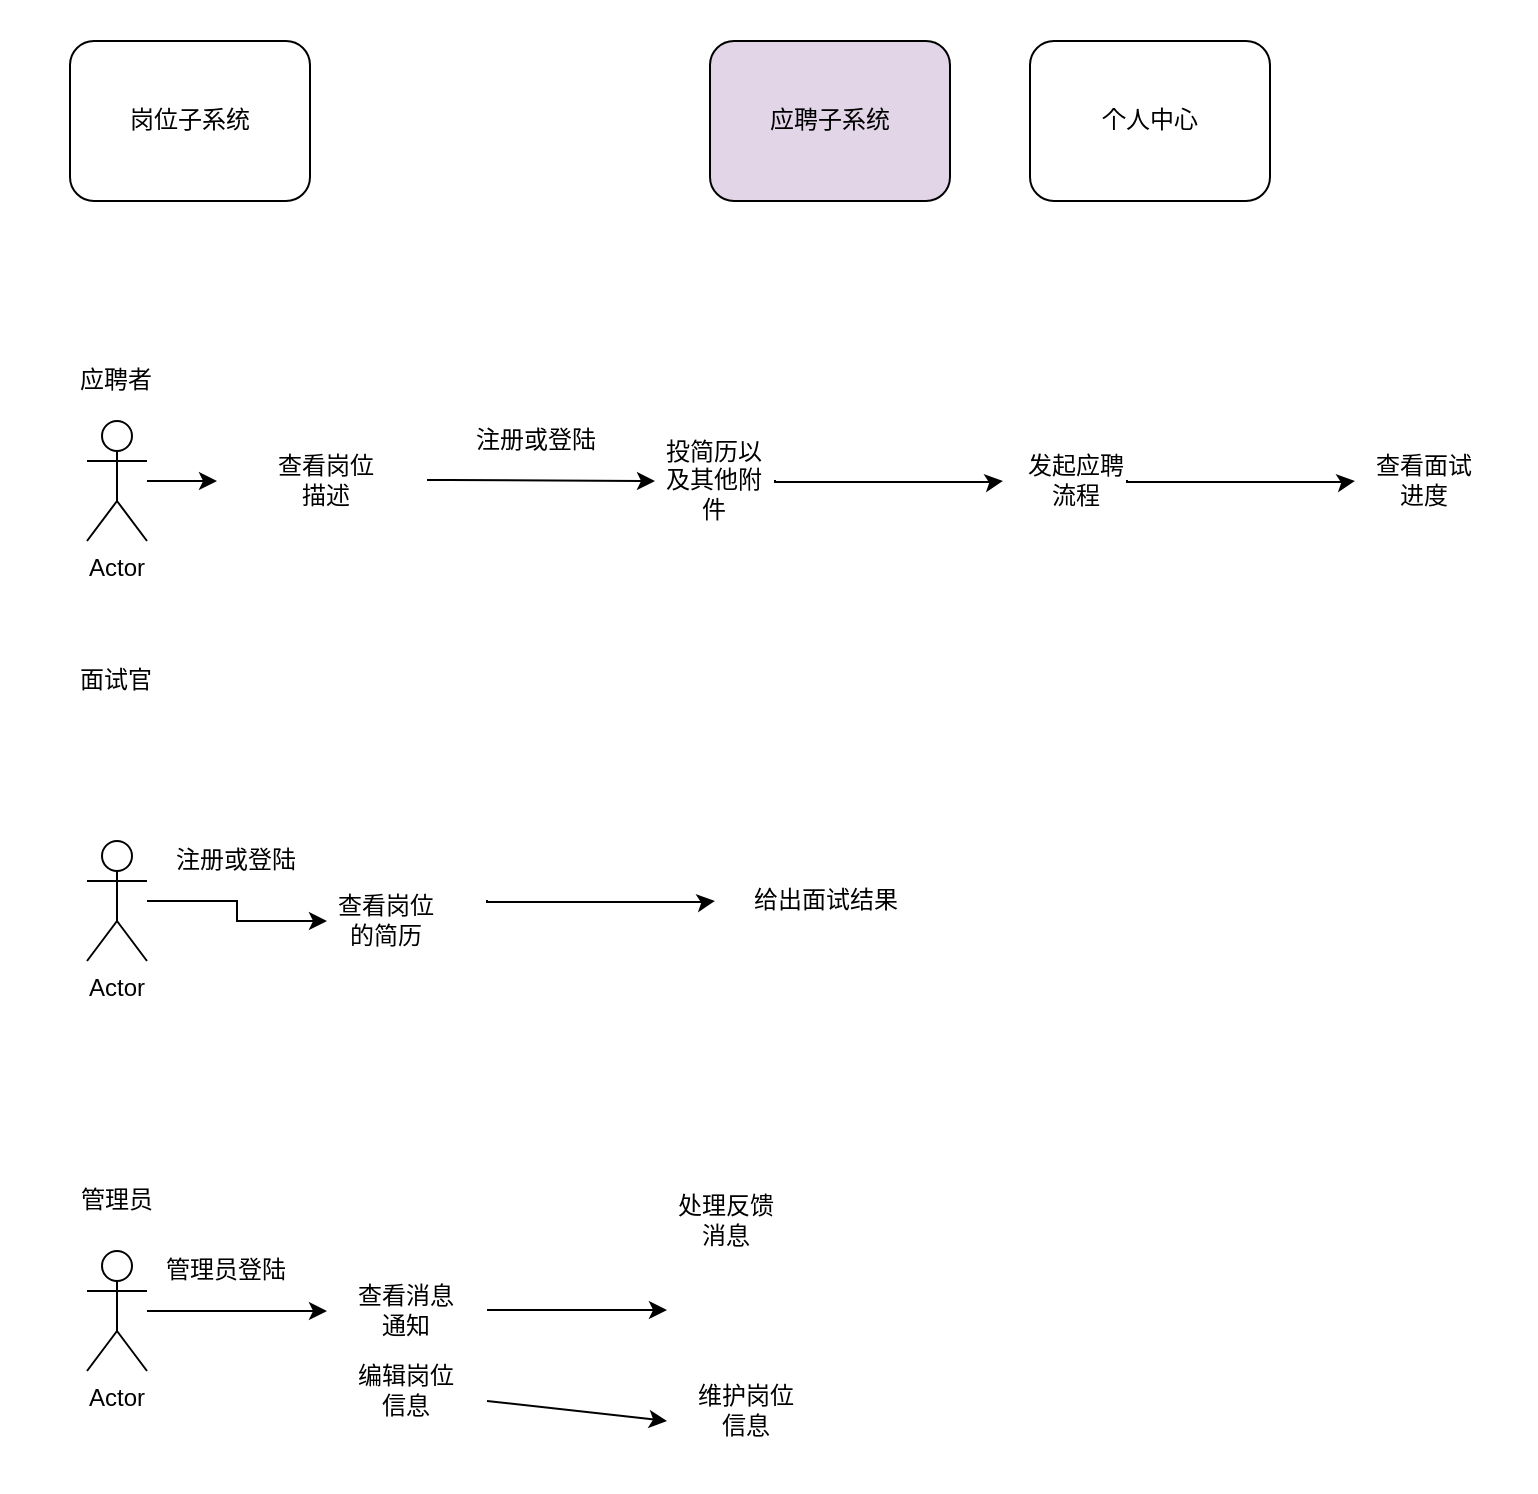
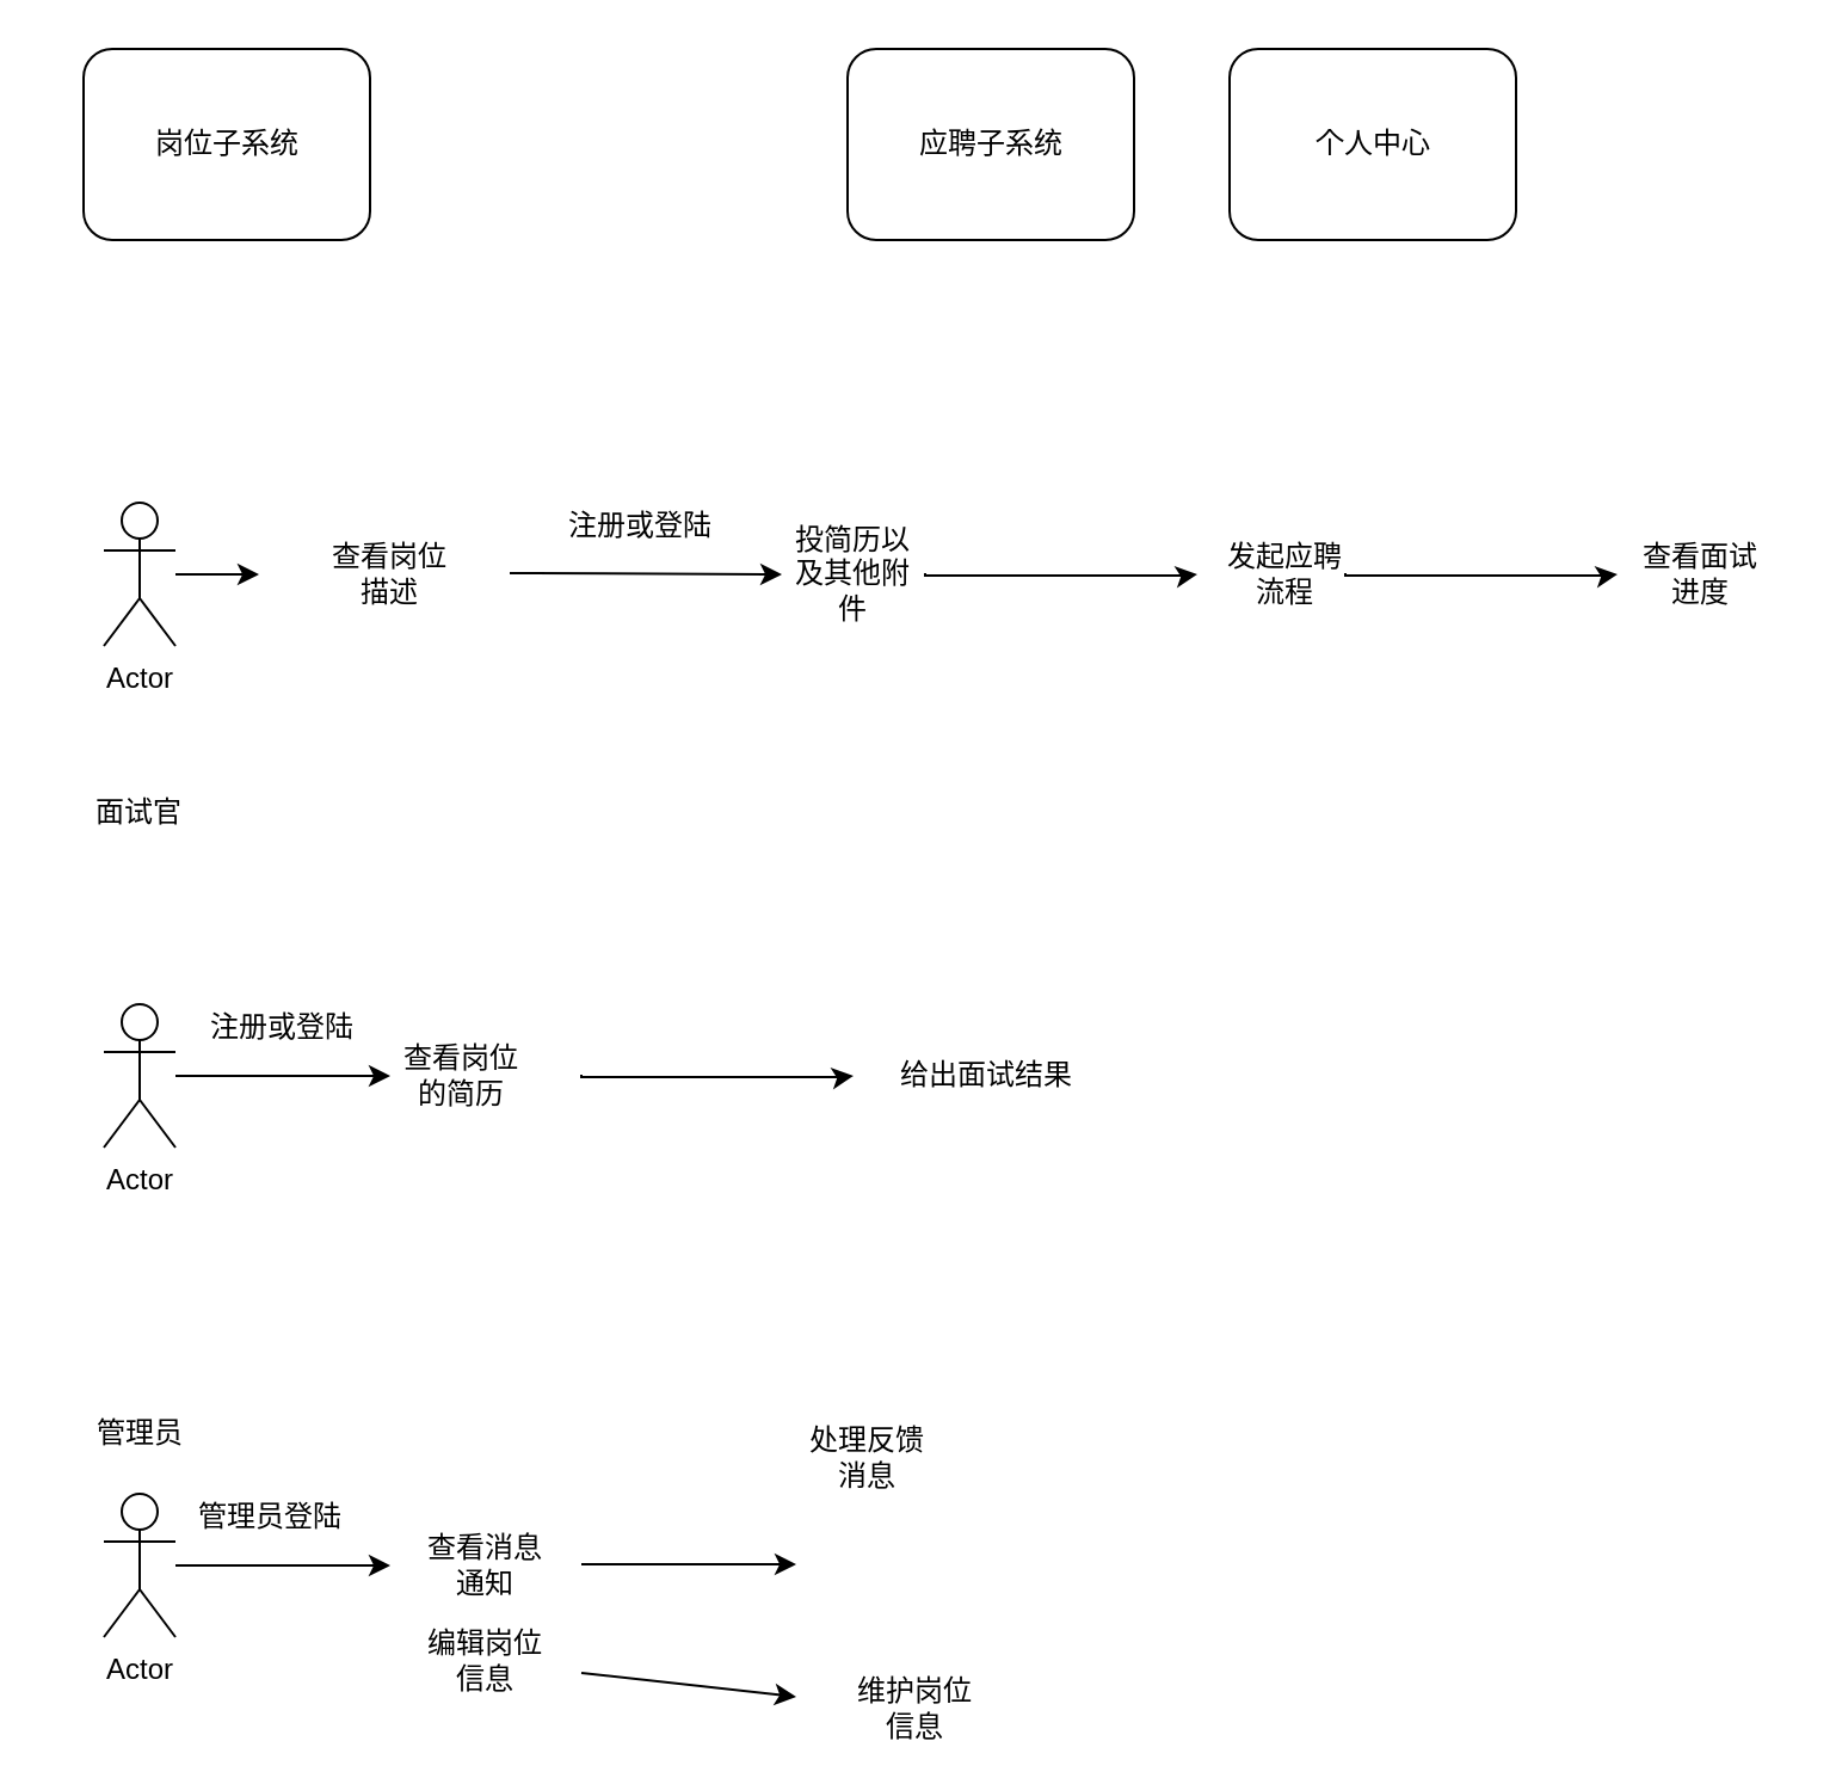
- <mxCell id="4" value="应聘子系统" style="rounded=1;whiteSpace=wrap;html=1;fillColor=#e1d5e7;" parent="1" vertex="1"><mxGeometry x="354.5" y="20" width="120" height="80" as="geometry" /></mxCell>
+ <mxCell id="4" value="应聘子系统" style="rounded=1;whiteSpace=wrap;html=1;" parent="1" vertex="1"><mxGeometry x="354.5" y="20" width="120" height="80" as="geometry" /></mxCell>
- <mxCell id="9" value="应聘者" style="text;html=1;strokeColor=none;fillColor=none;align=center;verticalAlign=middle;whiteSpace=wrap;rounded=0;" parent="1" vertex="1"><mxGeometry x="38" y="180" width="40" height="20" as="geometry" /></mxCell>
- <mxCell id="20" value="查看岗位的简历" style="text;html=1;strokeColor=none;fillColor=none;align=center;verticalAlign=middle;whiteSpace=wrap;rounded=0;" parent="1" vertex="1"><mxGeometry x="163" y="450" width="60" height="20" as="geometry" /></mxCell>
+ <mxCell id="20" value="查看岗位的简历" style="text;html=1;strokeColor=none;fillColor=none;align=center;verticalAlign=middle;whiteSpace=wrap;rounded=0;" parent="1" vertex="1"><mxGeometry x="163" y="440" width="60" height="20" as="geometry" /></mxCell>
- <mxCell id="32" value="维护岗位信息" style="text;html=1;strokeColor=none;fillColor=none;align=center;verticalAlign=middle;whiteSpace=wrap;rounded=0;" parent="1" vertex="1"><mxGeometry x="343" y="695" width="60" height="20" as="geometry" /></mxCell>
+ <mxCell id="32" value="维护岗位信息" style="text;html=1;strokeColor=none;fillColor=none;align=center;verticalAlign=middle;whiteSpace=wrap;rounded=0;" parent="1" vertex="1"><mxGeometry x="353" y="705" width="60" height="20" as="geometry" /></mxCell>
